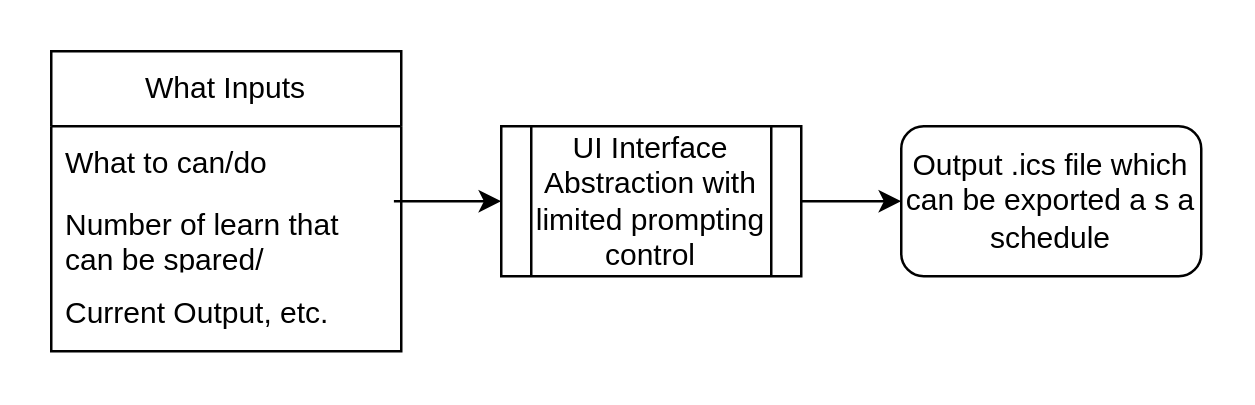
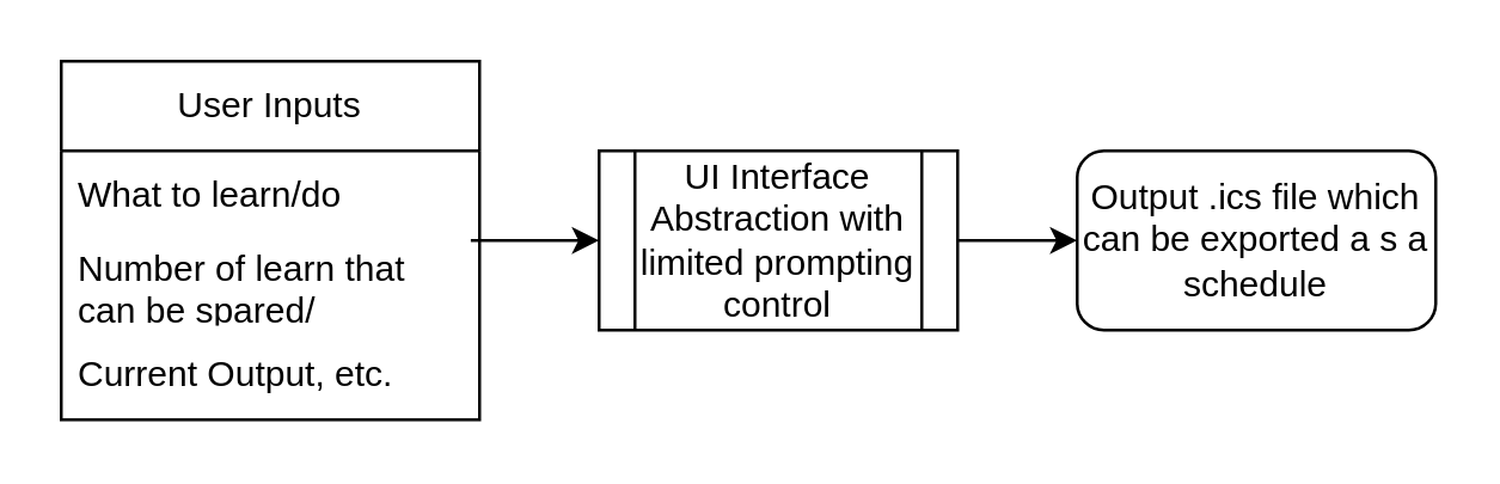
- <mxCell id="2" value="What Inputs" style="swimlane;fontStyle=0;childLayout=stackLayout;horizontal=1;startSize=30;horizontalStack=0;resizeParent=1;resizeParentMax=0;resizeLast=0;collapsible=1;marginBottom=0;whiteSpace=wrap;html=1;" vertex="1" parent="1"><mxGeometry x="20" y="20" width="140" height="120" as="geometry" /></mxCell>
+ <mxCell id="2" value="User Inputs" style="swimlane;fontStyle=0;childLayout=stackLayout;horizontal=1;startSize=30;horizontalStack=0;resizeParent=1;resizeParentMax=0;resizeLast=0;collapsible=1;marginBottom=0;whiteSpace=wrap;html=1;" vertex="1" parent="1"><mxGeometry x="20" y="20" width="140" height="120" as="geometry" /></mxCell>
- <mxCell id="3" value="What to can/do" style="text;strokeColor=none;fillColor=none;align=left;verticalAlign=middle;spacingLeft=4;spacingRight=4;overflow=hidden;points=[[0,0.5],[1,0.5]];portConstraint=eastwest;rotatable=0;whiteSpace=wrap;html=1;" vertex="1" parent="2"><mxGeometry y="30" width="140" height="30" as="geometry" /></mxCell>
+ <mxCell id="3" value="What to learn/do" style="text;strokeColor=none;fillColor=none;align=left;verticalAlign=middle;spacingLeft=4;spacingRight=4;overflow=hidden;points=[[0,0.5],[1,0.5]];portConstraint=eastwest;rotatable=0;whiteSpace=wrap;html=1;" vertex="1" parent="2"><mxGeometry y="30" width="140" height="30" as="geometry" /></mxCell>
